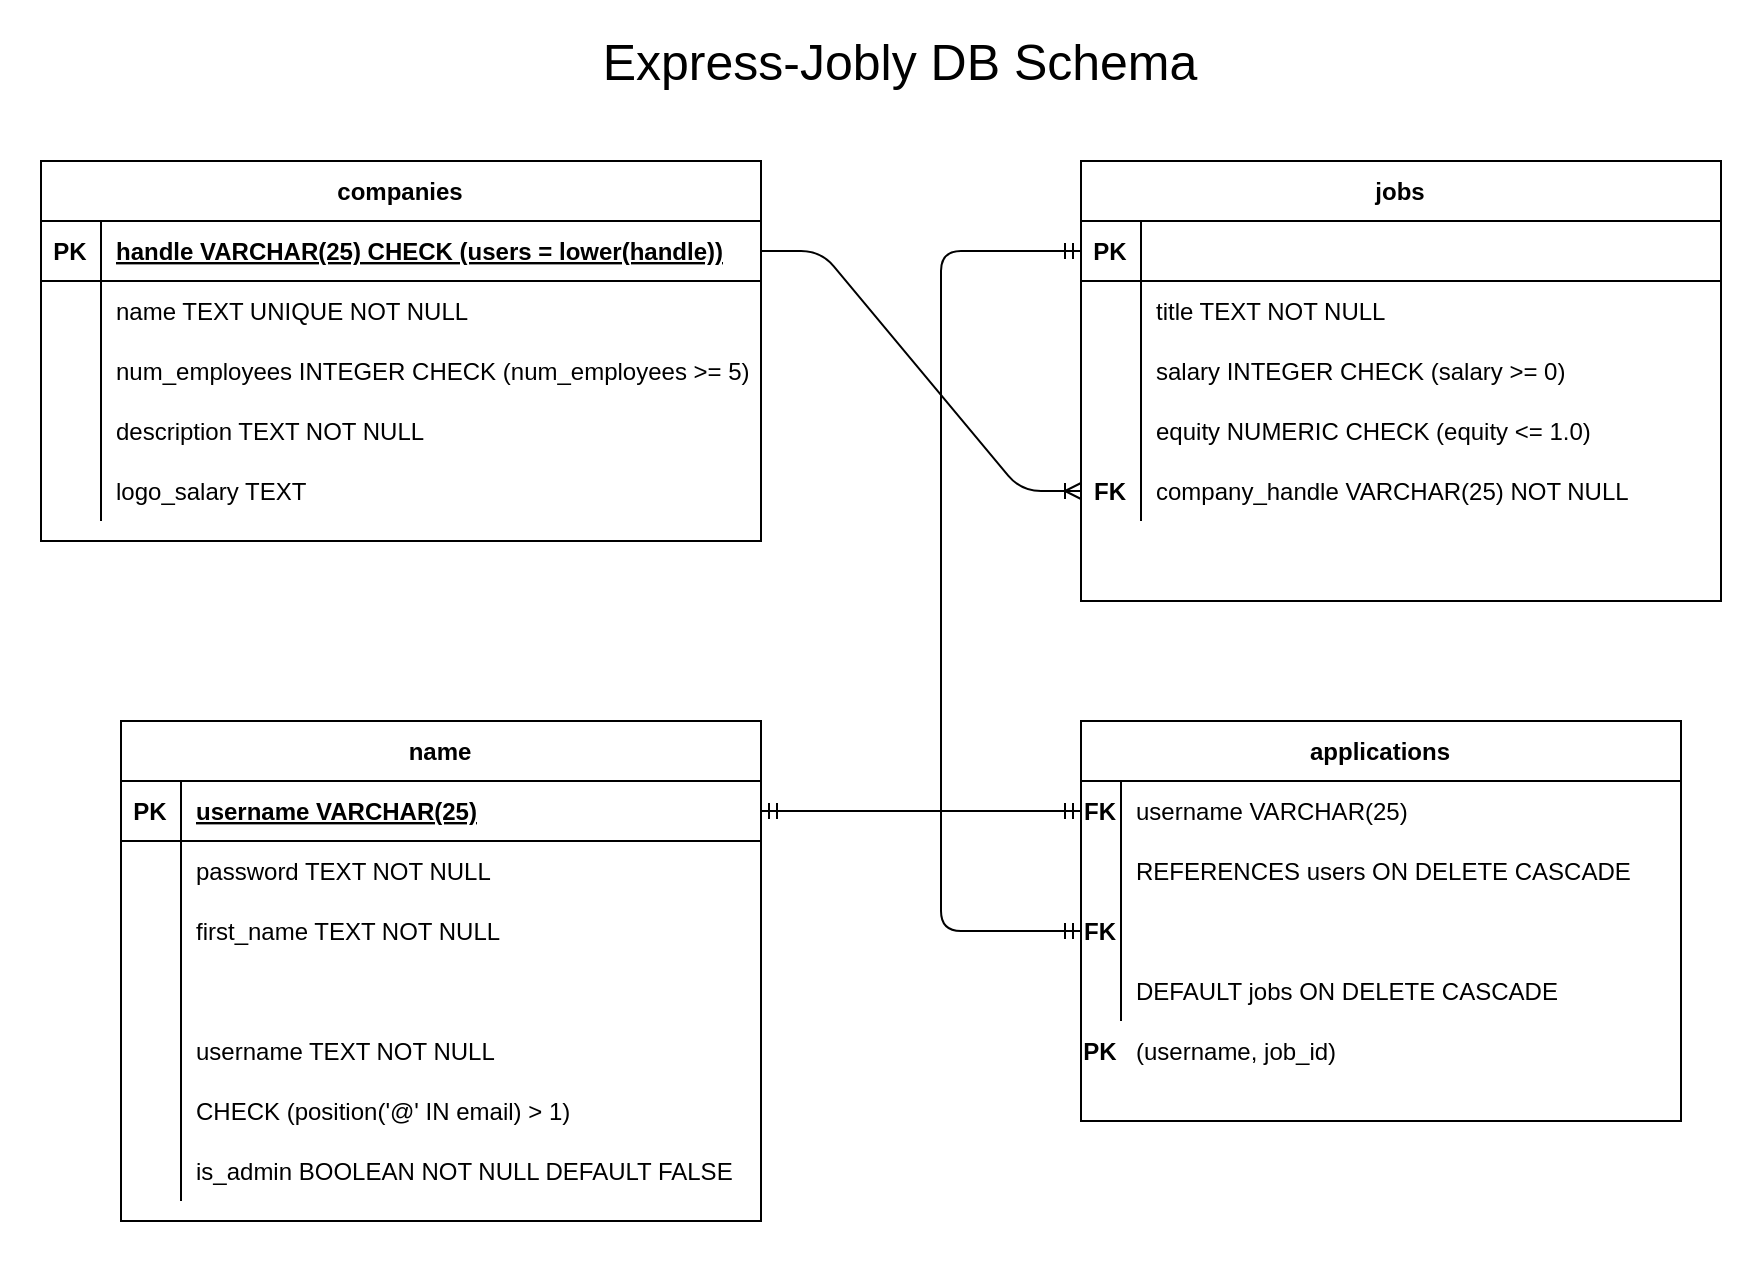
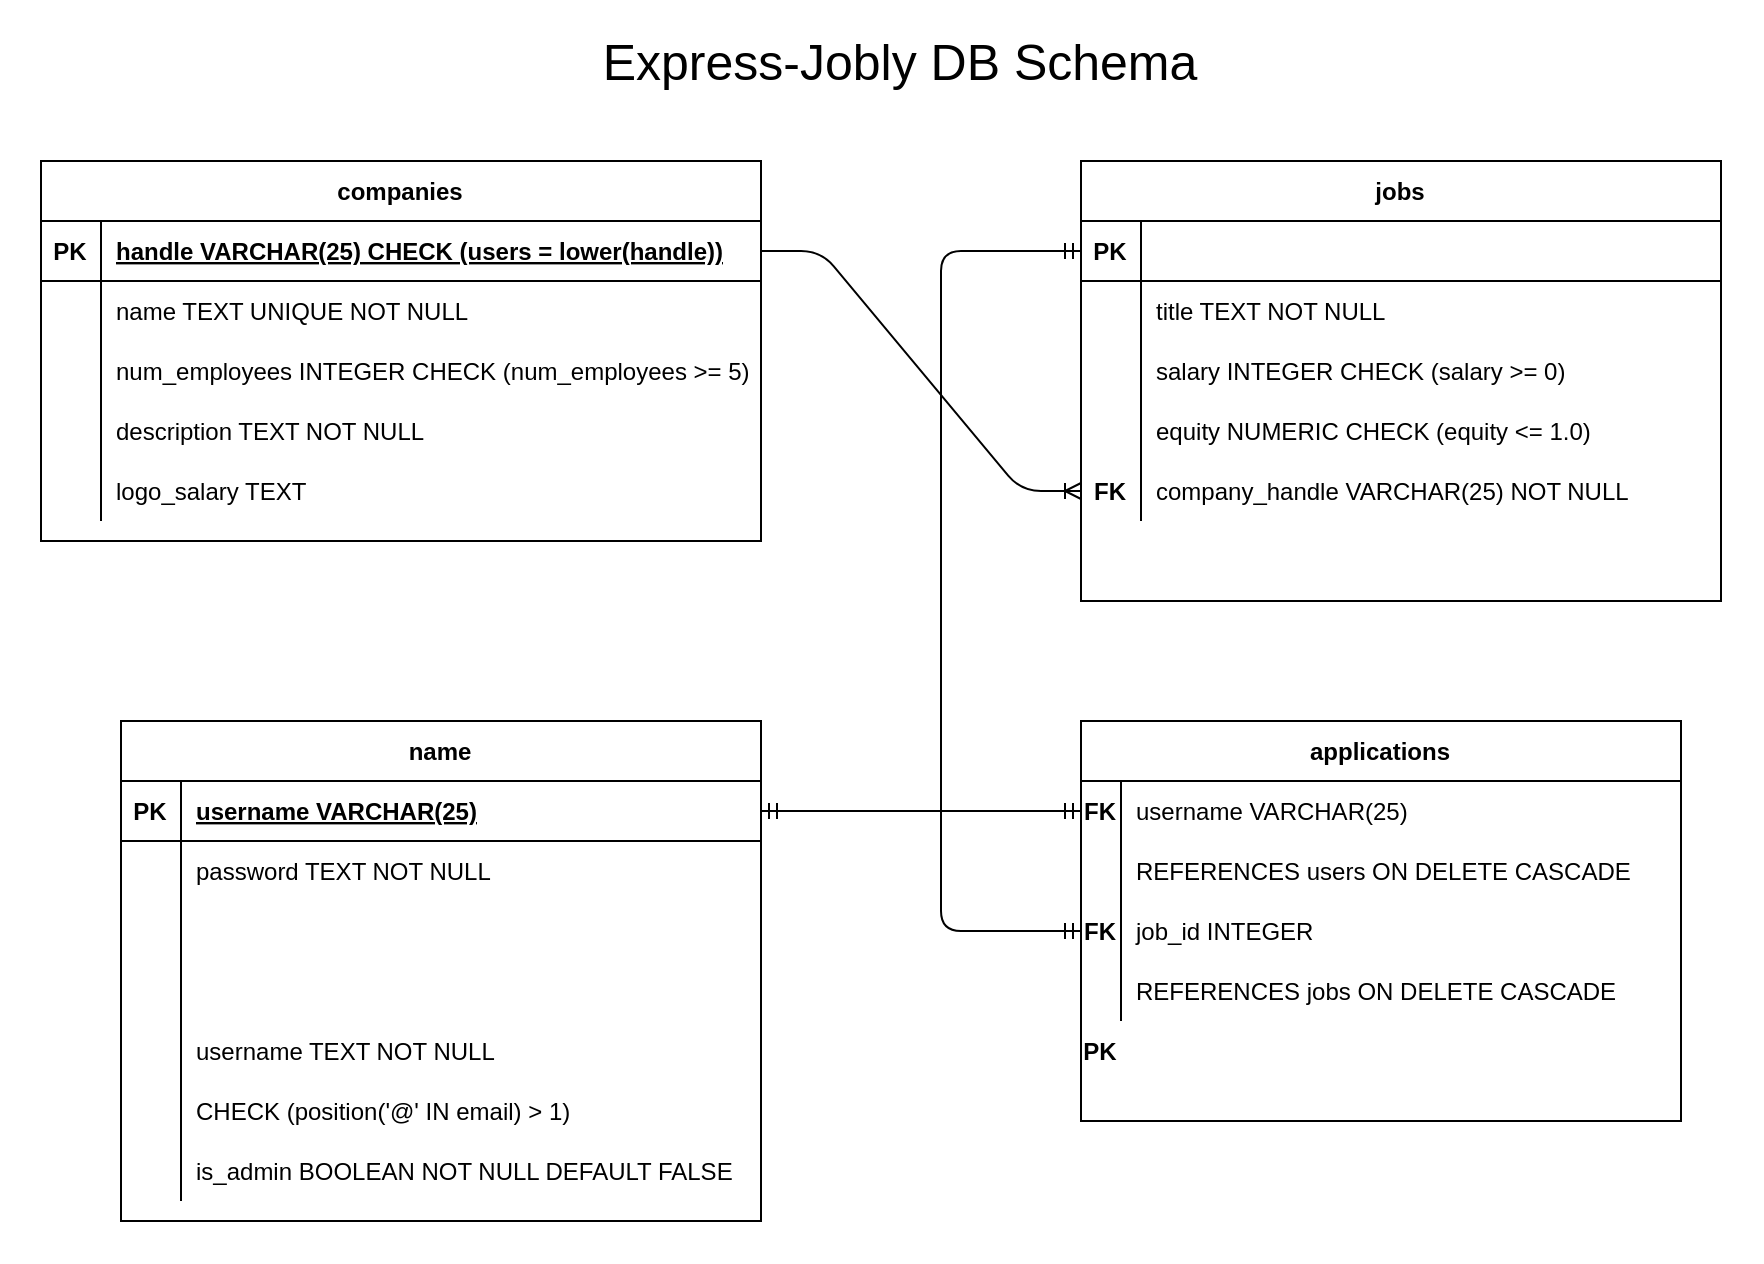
- <mxCell id="28" value="first_name TEXT NOT NULL" style="shape=partialRectangle;overflow=hidden;connectable=0;fillColor=none;top=0;left=0;bottom=0;right=0;align=left;spacingLeft=6;" vertex="1" parent="26"><mxGeometry x="30" width="290" height="30" as="geometry" /></mxCell>
+ <mxCell id="66" value="job_id INTEGER" style="shape=partialRectangle;overflow=hidden;connectable=0;fillColor=none;top=0;left=0;bottom=0;right=0;align=left;spacingLeft=6;" vertex="1" parent="64"><mxGeometry x="20.0" width="280" height="30" as="geometry" /></mxCell>
- <mxCell id="69" value="DEFAULT jobs ON DELETE CASCADE" style="shape=partialRectangle;overflow=hidden;connectable=0;fillColor=none;top=0;left=0;bottom=0;right=0;align=left;spacingLeft=6;" vertex="1" parent="67"><mxGeometry x="20.0" width="280" height="30" as="geometry" /></mxCell>
+ <mxCell id="69" value="REFERENCES jobs ON DELETE CASCADE" style="shape=partialRectangle;overflow=hidden;connectable=0;fillColor=none;top=0;left=0;bottom=0;right=0;align=left;spacingLeft=6;" vertex="1" parent="67"><mxGeometry x="20.0" width="280" height="30" as="geometry" /></mxCell>
- <mxCell id="70" value="(username, job_id)" style="shape=partialRectangle;overflow=hidden;connectable=0;fillColor=none;top=0;left=0;bottom=0;right=0;align=left;spacingLeft=6;" vertex="1" parent="1"><mxGeometry x="560" y="510" width="280" height="30" as="geometry" /></mxCell>
